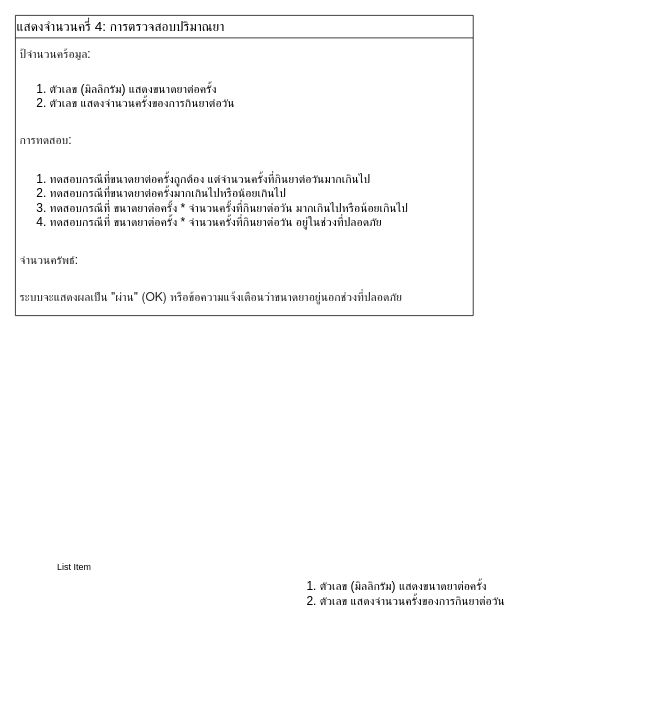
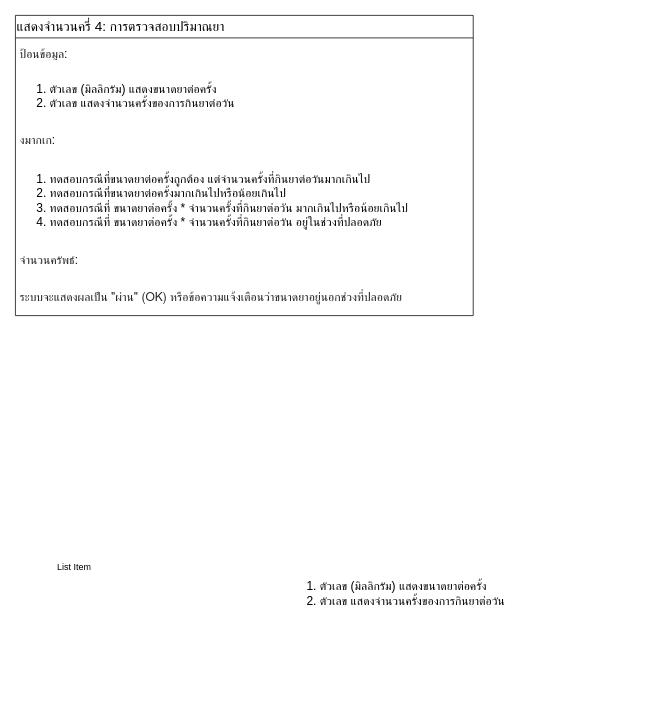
- <mxCell id="3" value="&lt;span style=&quot;color: rgb(31, 31, 31); font-family: &amp;quot;Google Sans&amp;quot;, &amp;quot;Helvetica Neue&amp;quot;, sans-serif; font-size: 16px; white-space-collapse: preserve; background-color: rgb(255, 255, 255);&quot;&gt;ป้จำนวนคร้อมูล:&lt;/span&gt;" style="text;strokeColor=none;fillColor=none;align=left;verticalAlign=middle;spacingLeft=4;spacingRight=4;overflow=hidden;points=[[0,0.5],[1,0.5]];portConstraint=eastwest;rotatable=0;whiteSpace=wrap;html=1;" vertex="1" parent="2"><mxGeometry y="30" width="610" height="40" as="geometry" /></mxCell>
+ <mxCell id="3" value="&lt;span style=&quot;color: rgb(31, 31, 31); font-family: &amp;quot;Google Sans&amp;quot;, &amp;quot;Helvetica Neue&amp;quot;, sans-serif; font-size: 16px; white-space-collapse: preserve; background-color: rgb(255, 255, 255);&quot;&gt;ป้อนข้อมูล:&lt;/span&gt;" style="text;strokeColor=none;fillColor=none;align=left;verticalAlign=middle;spacingLeft=4;spacingRight=4;overflow=hidden;points=[[0,0.5],[1,0.5]];portConstraint=eastwest;rotatable=0;whiteSpace=wrap;html=1;" vertex="1" parent="2"><mxGeometry y="30" width="610" height="40" as="geometry" /></mxCell>
- <mxCell id="5" value="&lt;span style=&quot;color: rgb(31, 31, 31); font-family: &amp;quot;Google Sans&amp;quot;, &amp;quot;Helvetica Neue&amp;quot;, sans-serif; font-size: 16px; white-space-collapse: preserve; background-color: rgb(255, 255, 255);&quot;&gt;การทดสอบ:&lt;/span&gt;" style="text;strokeColor=none;fillColor=none;align=left;verticalAlign=middle;spacingLeft=4;spacingRight=4;overflow=hidden;points=[[0,0.5],[1,0.5]];portConstraint=eastwest;rotatable=0;whiteSpace=wrap;html=1;" vertex="1" parent="2"><mxGeometry y="140" width="610" height="50" as="geometry" /></mxCell>
+ <mxCell id="5" value="&lt;span style=&quot;color: rgb(31, 31, 31); font-family: &amp;quot;Google Sans&amp;quot;, &amp;quot;Helvetica Neue&amp;quot;, sans-serif; font-size: 16px; white-space-collapse: preserve; background-color: rgb(255, 255, 255);&quot;&gt;งมากเก:&lt;/span&gt;" style="text;strokeColor=none;fillColor=none;align=left;verticalAlign=middle;spacingLeft=4;spacingRight=4;overflow=hidden;points=[[0,0.5],[1,0.5]];portConstraint=eastwest;rotatable=0;whiteSpace=wrap;html=1;" vertex="1" parent="2"><mxGeometry y="140" width="610" height="50" as="geometry" /></mxCell>
